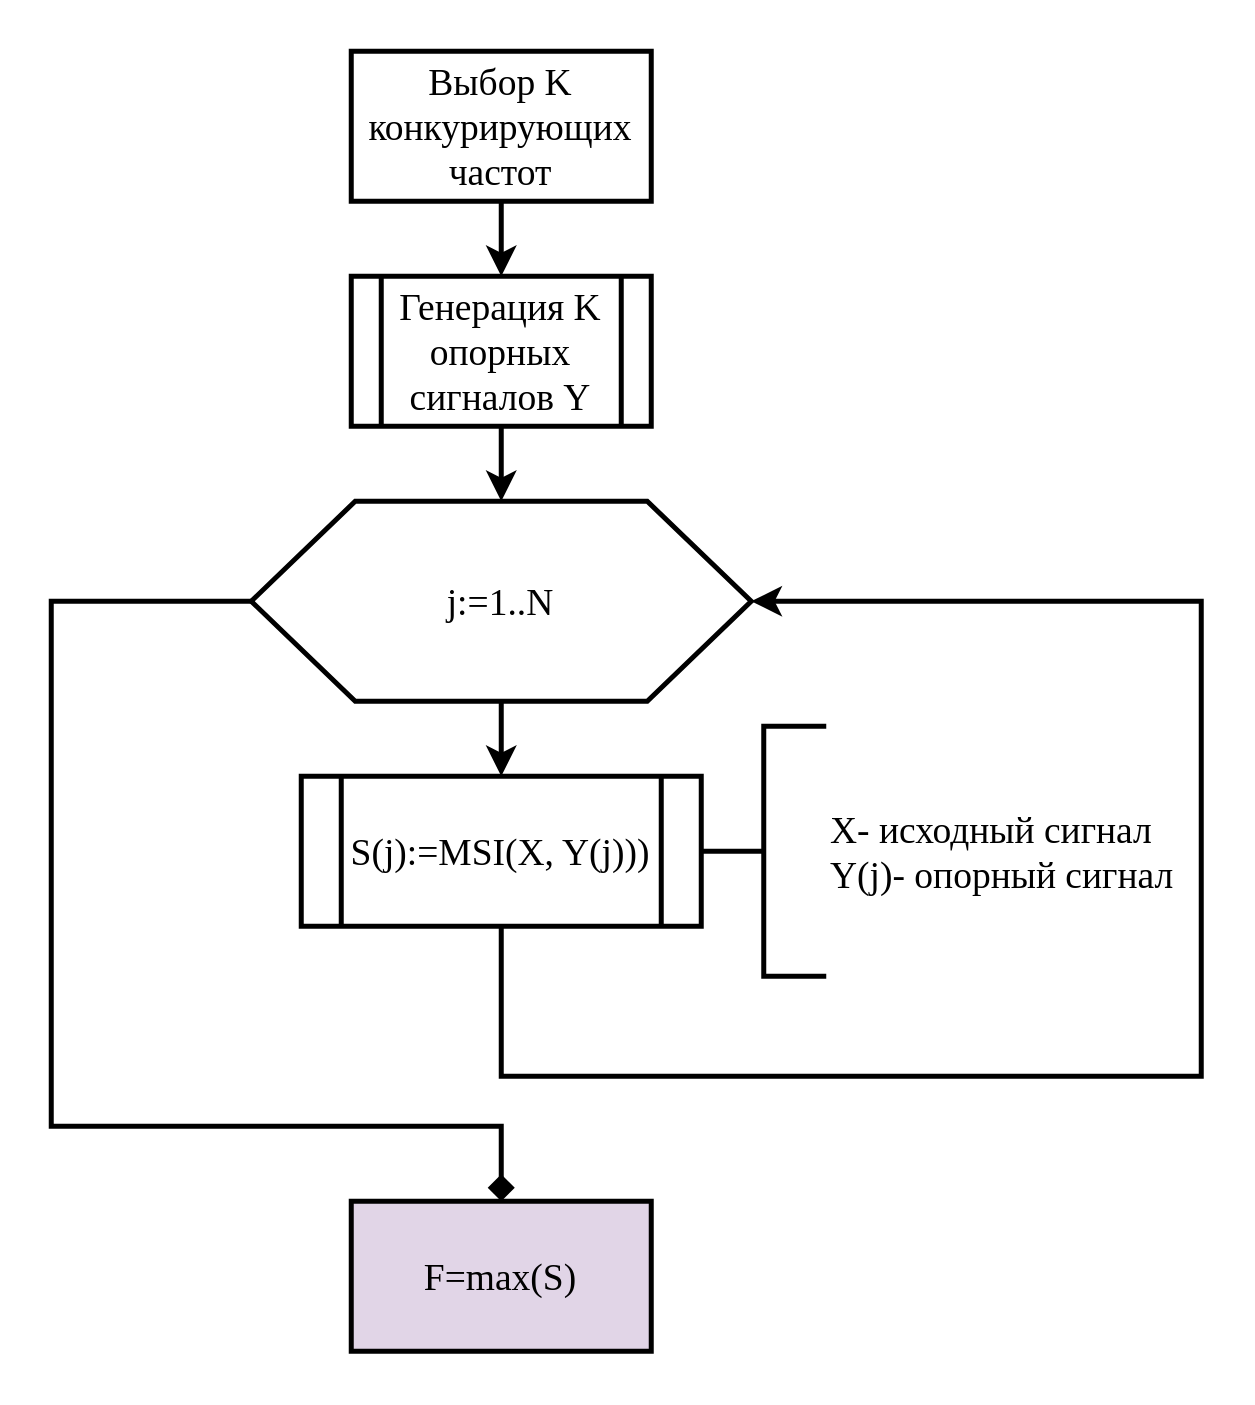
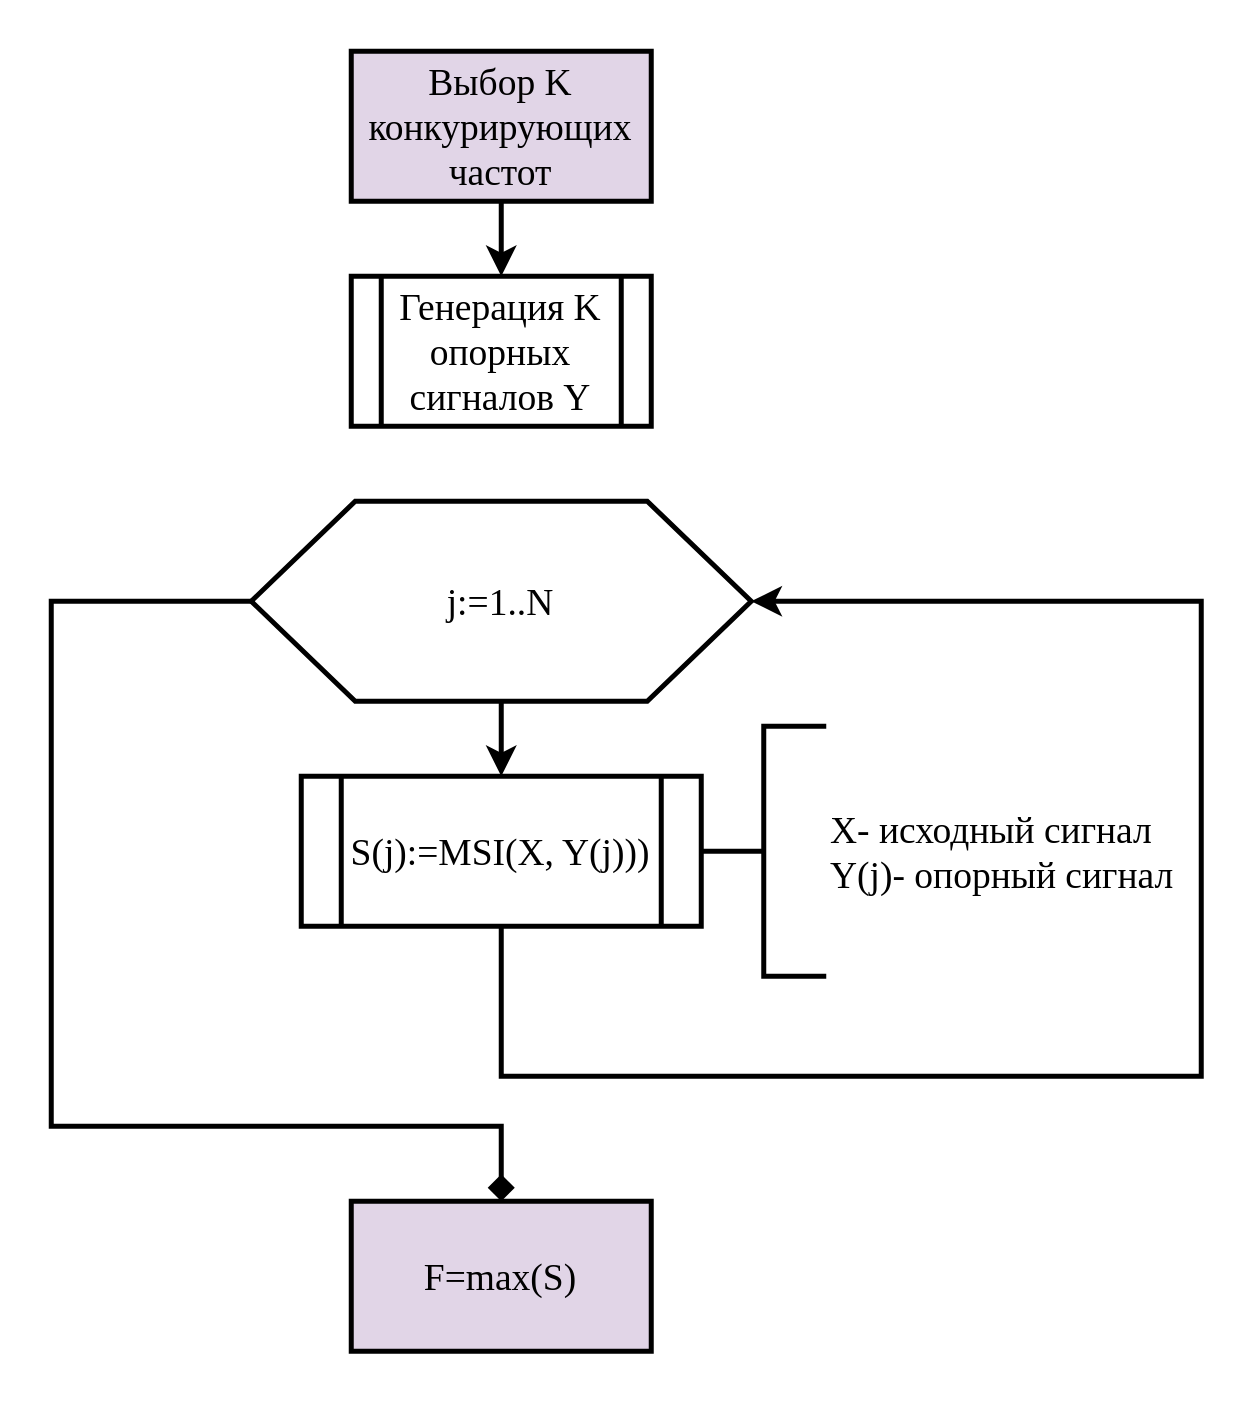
- <mxCell id="2" value="Выбор K конкурирующих частот" style="rounded=0;whiteSpace=wrap;html=1;strokeWidth=2;fontFamily=Times New Roman;fontSize=15;" vertex="1" parent="1"><mxGeometry x="140" y="20" width="120" height="60" as="geometry" /></mxCell>
+ <mxCell id="2" value="Выбор K конкурирующих частот" style="rounded=0;whiteSpace=wrap;html=1;strokeWidth=2;fontFamily=Times New Roman;fontSize=15;fillColor=#e1d5e7;" vertex="1" parent="1"><mxGeometry x="140" y="20" width="120" height="60" as="geometry" /></mxCell>
- <mxCell id="10" value="" style="endArrow=classic;html=1;exitX=0.5;exitY=1;exitDx=0;exitDy=0;entryX=0.5;entryY=0;entryDx=0;entryDy=0;strokeWidth=2;fontFamily=Times New Roman;fontSize=15;" edge="1" parent="1" source="4" target="3"><mxGeometry width="50" height="50" relative="1" as="geometry"><mxPoint x="10" y="200" as="sourcePoint" /><mxPoint x="60" y="150" as="targetPoint" /></mxGeometry></mxCell>
